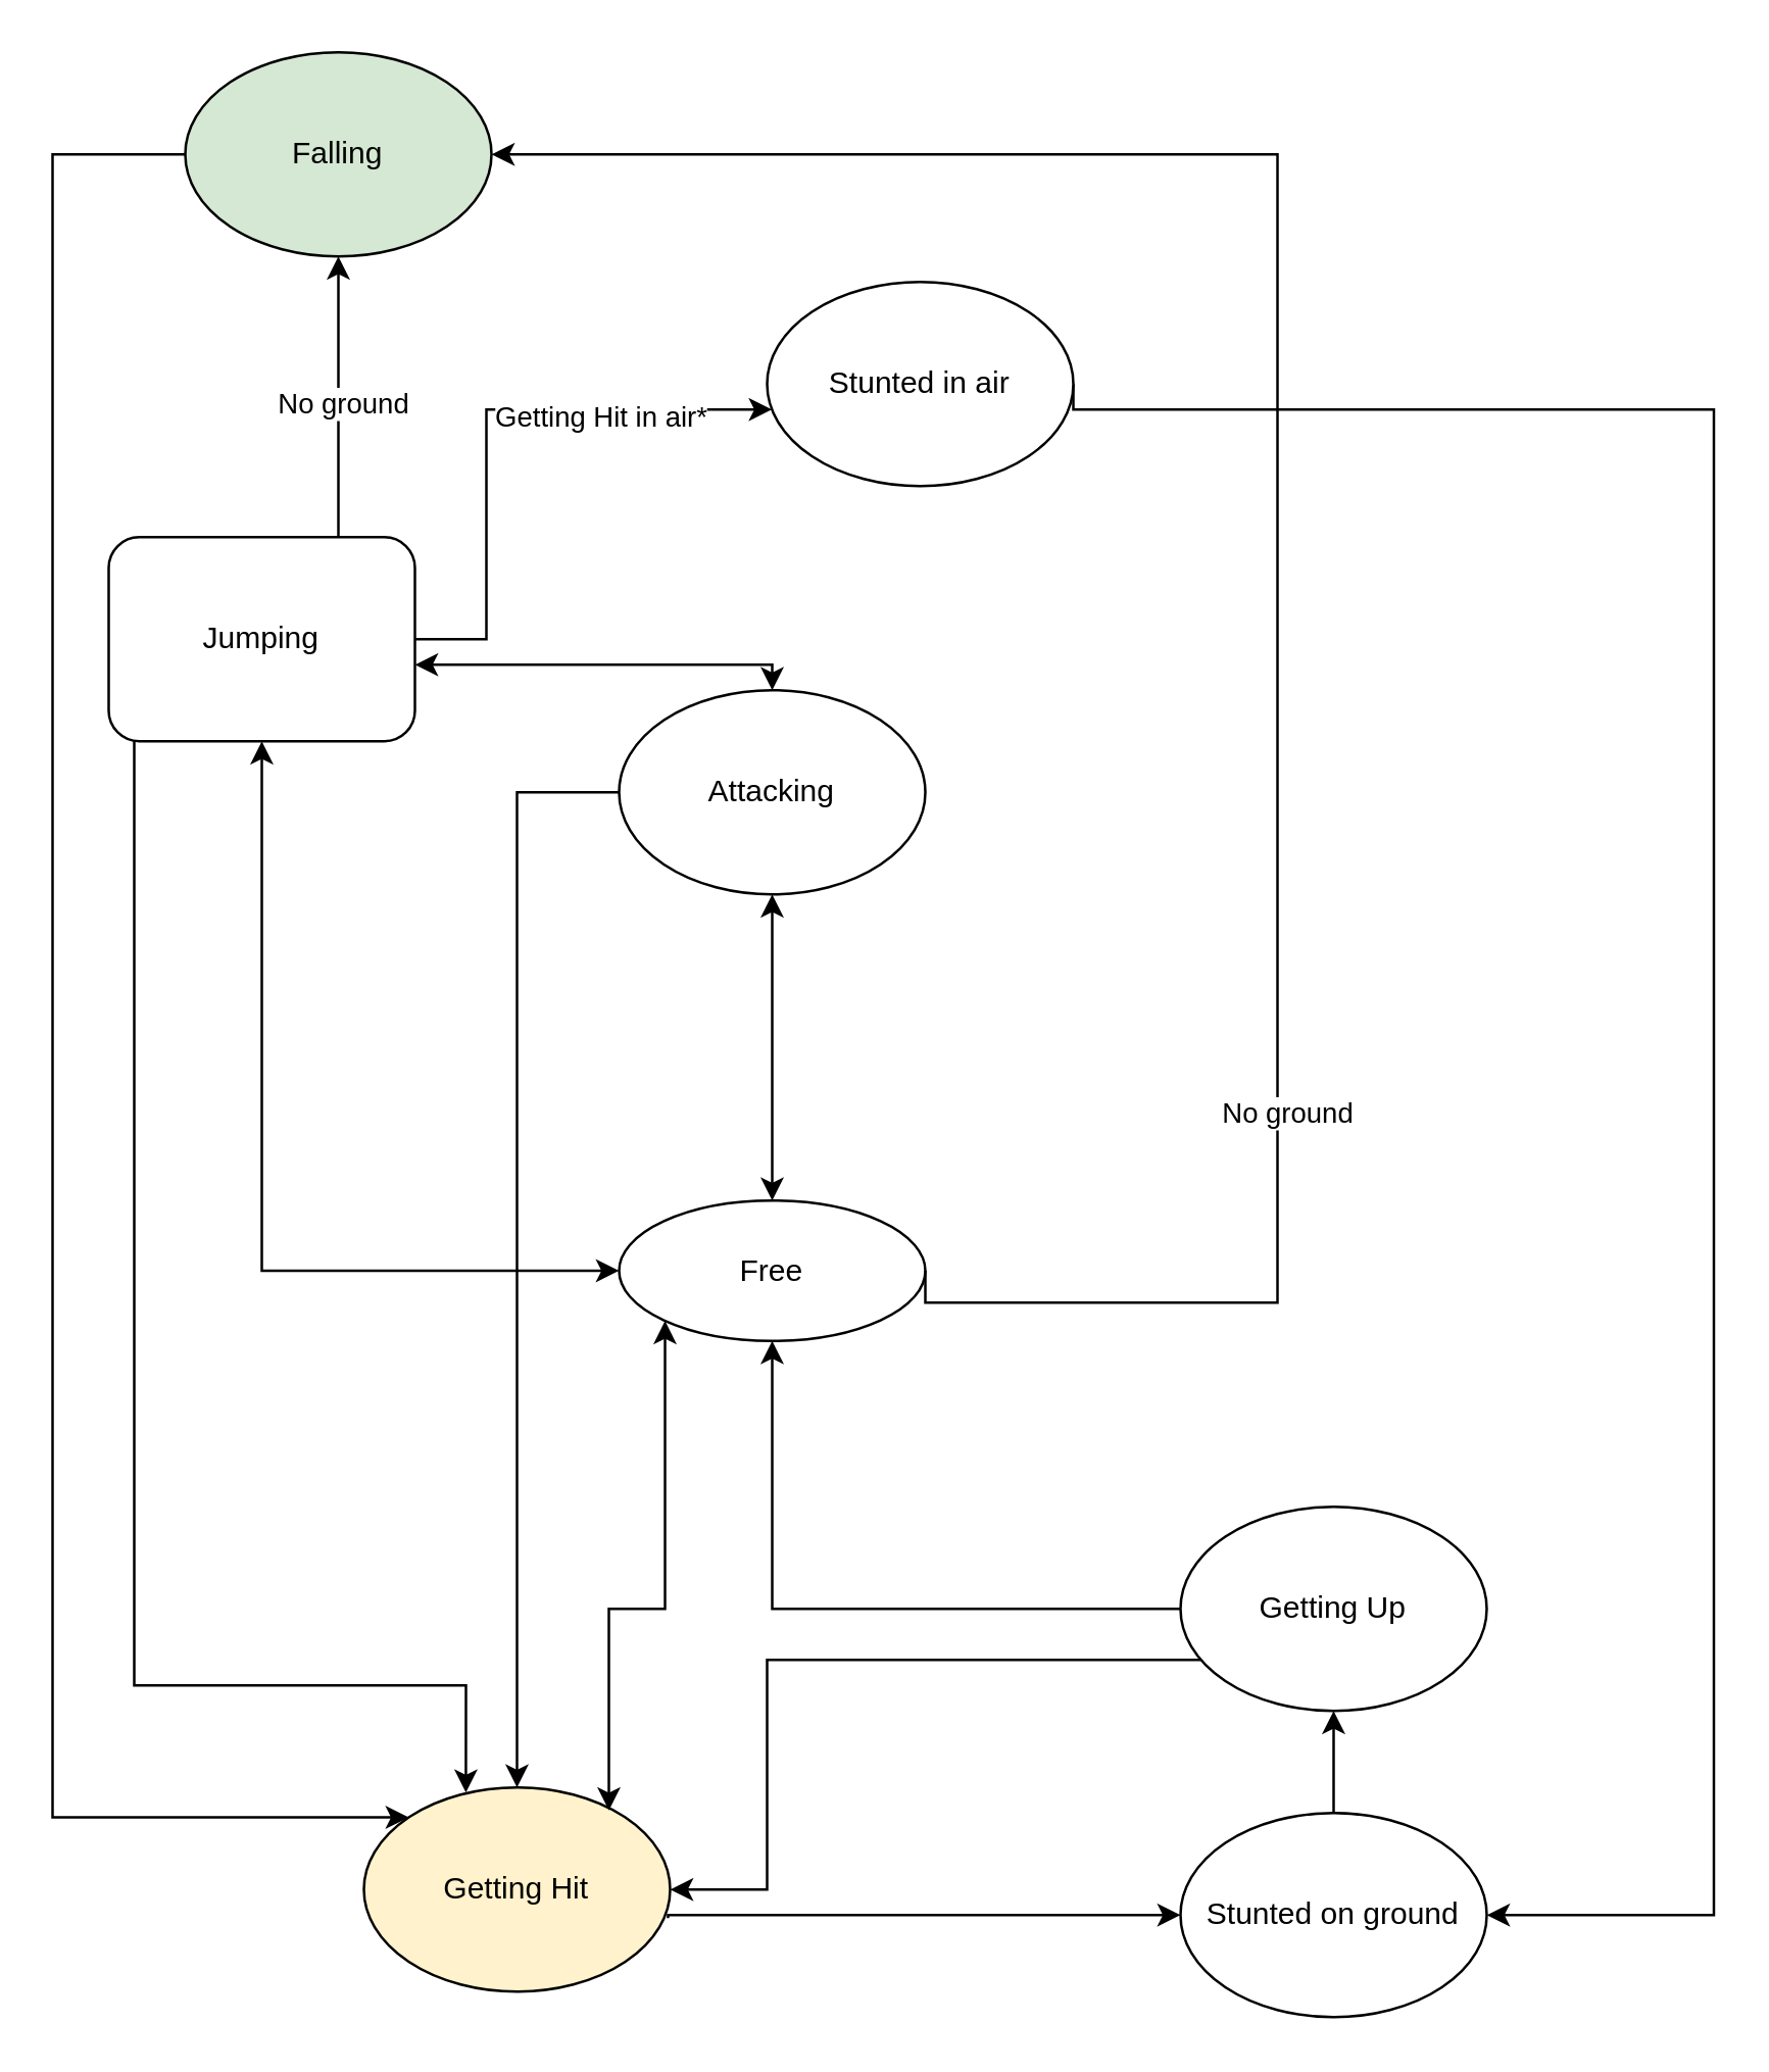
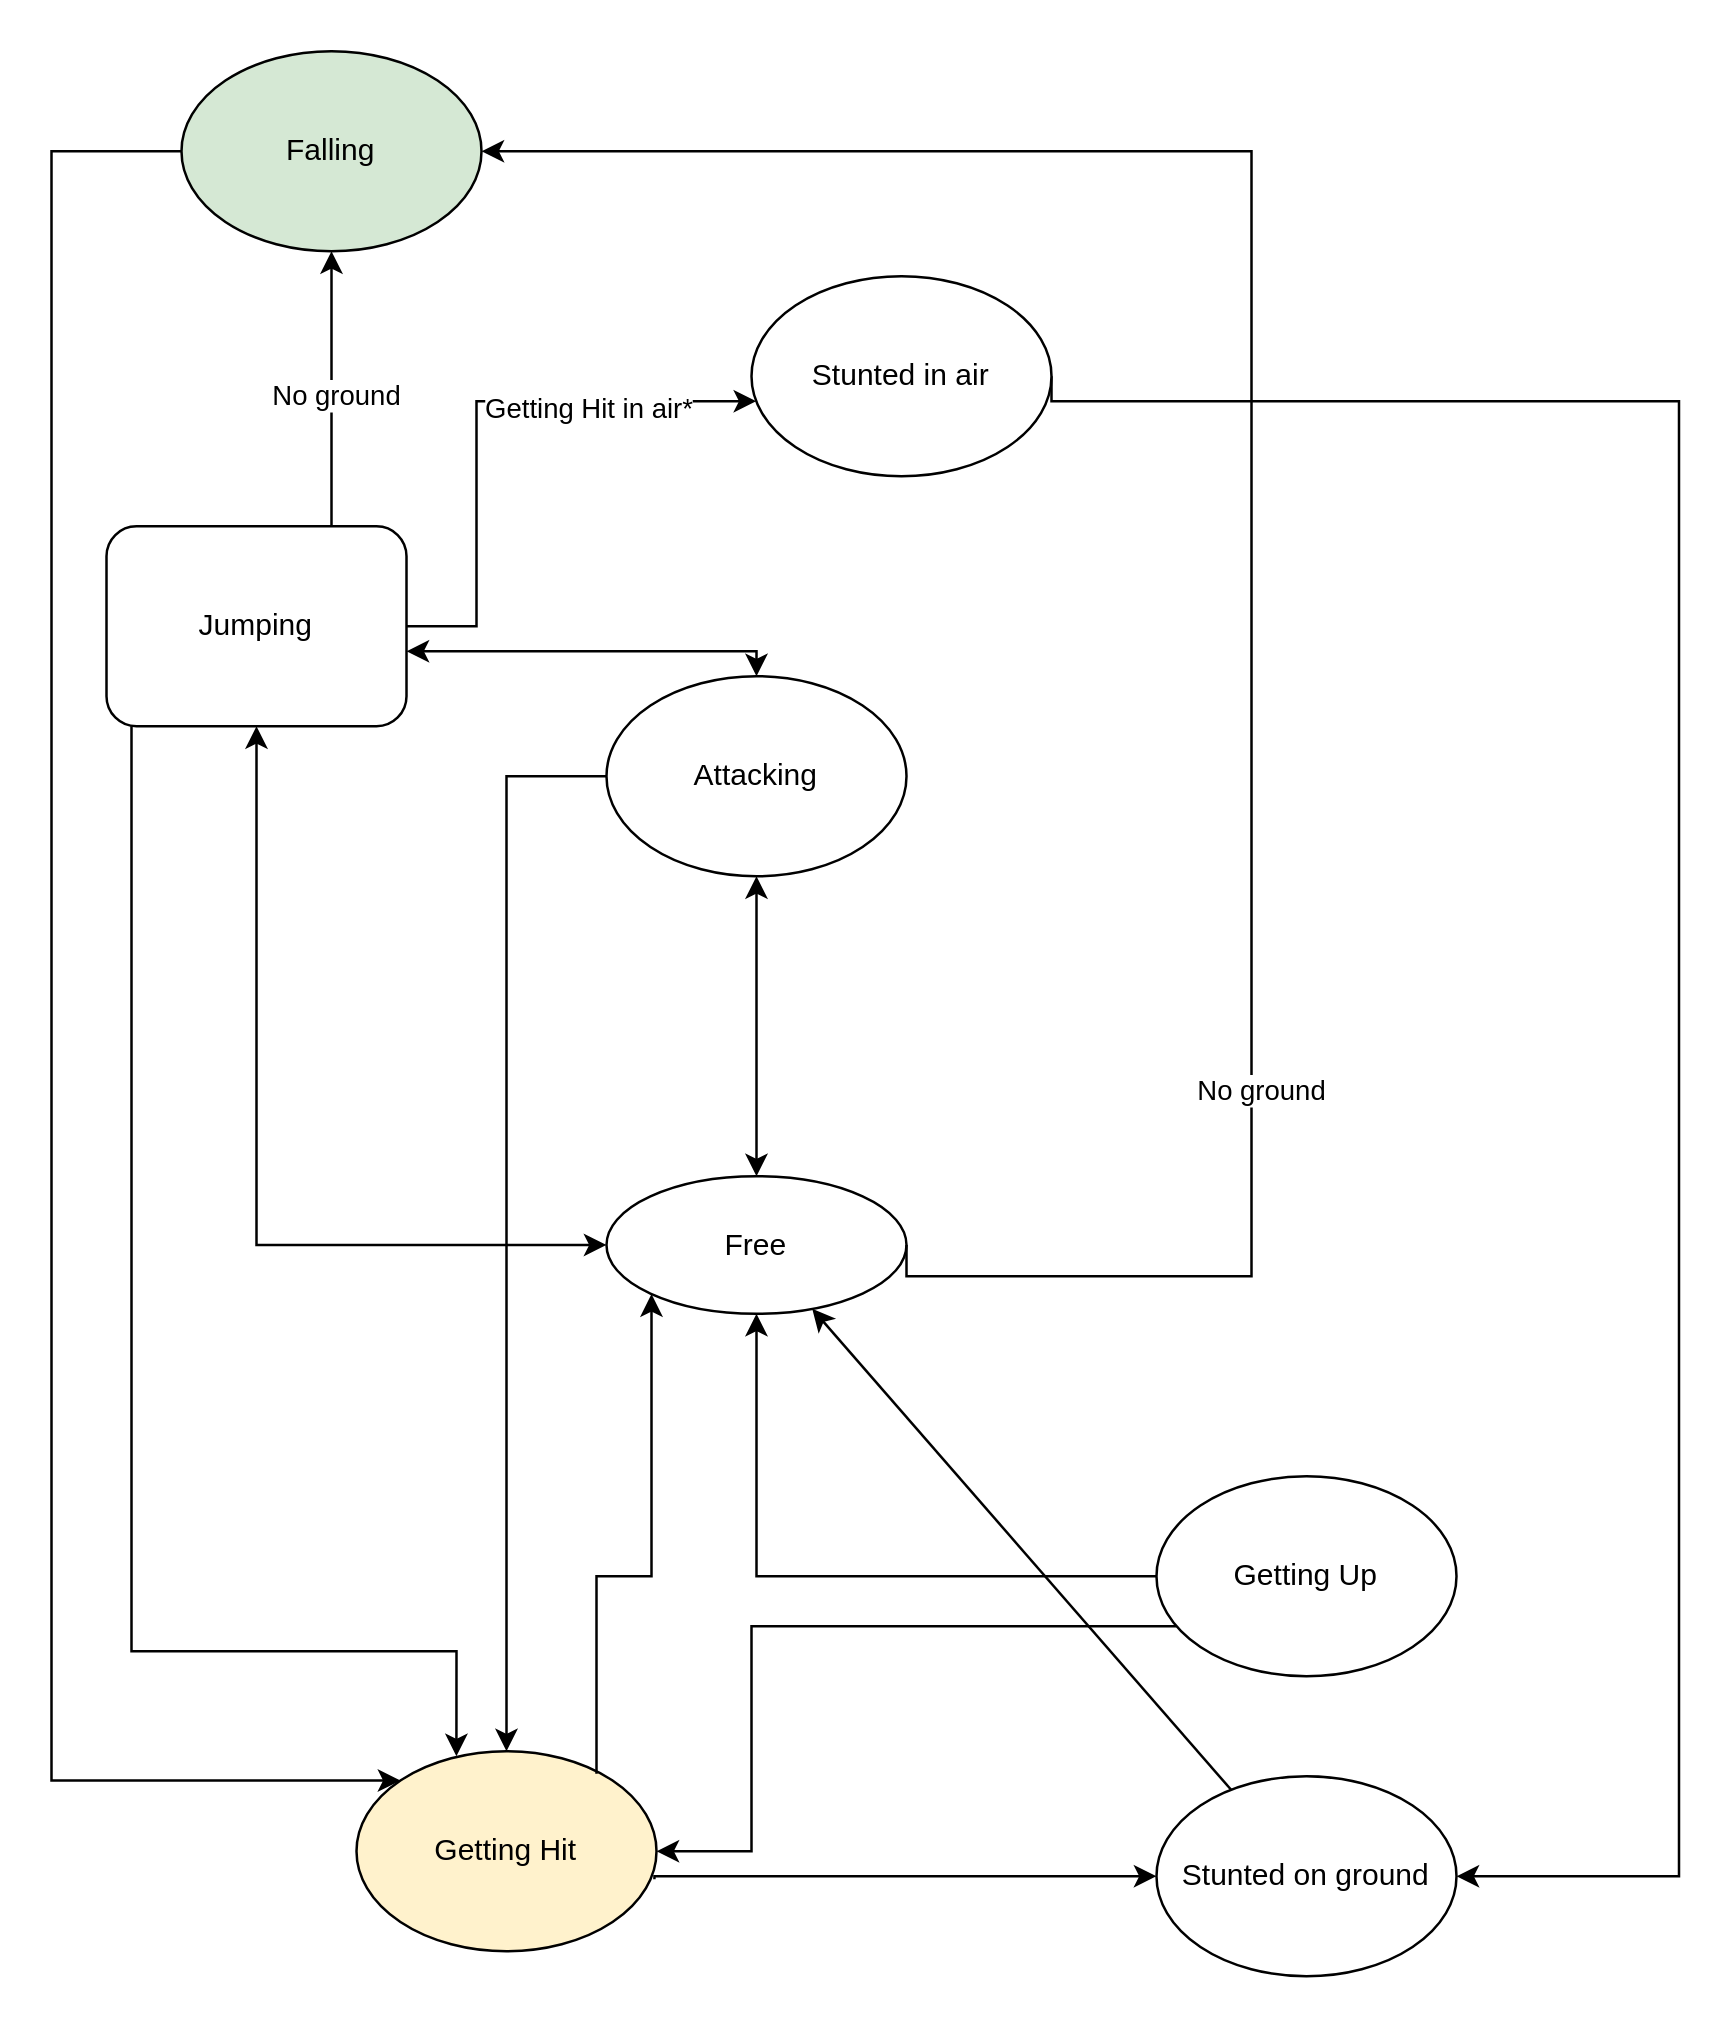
- <mxCell id="6" style="rounded=0;orthogonalLoop=1;jettySize=auto;html=1;" edge="1" parent="1" source="8" target="11"><mxGeometry relative="1" as="geometry" /></mxCell>
+ <mxCell id="6" style="rounded=0;orthogonalLoop=1;jettySize=auto;html=1;" edge="1" parent="1" source="8" target="22"><mxGeometry relative="1" as="geometry" /></mxCell>
- <mxCell id="19" style="rounded=0;orthogonalLoop=1;jettySize=auto;html=1;entryX=0.8;entryY=0.113;entryDx=0;entryDy=0;endArrow=classic;endFill=1;startArrow=classic;startFill=1;edgeStyle=orthogonalEdgeStyle;entryPerimeter=0;" edge="1" parent="1" source="22" target="5"><mxGeometry relative="1" as="geometry"><Array as="points"><mxPoint x="260" y="630" /><mxPoint x="238" y="630" /></Array></mxGeometry></mxCell>
+ <mxCell id="19" style="rounded=0;orthogonalLoop=1;jettySize=auto;html=1;entryX=0.8;entryY=0.113;entryDx=0;entryDy=0;endArrow=none;endFill=1;startArrow=classic;startFill=1;edgeStyle=orthogonalEdgeStyle;entryPerimeter=0;" edge="1" parent="1" source="22" target="5"><mxGeometry relative="1" as="geometry"><Array as="points"><mxPoint x="260" y="630" /><mxPoint x="238" y="630" /></Array></mxGeometry></mxCell>
